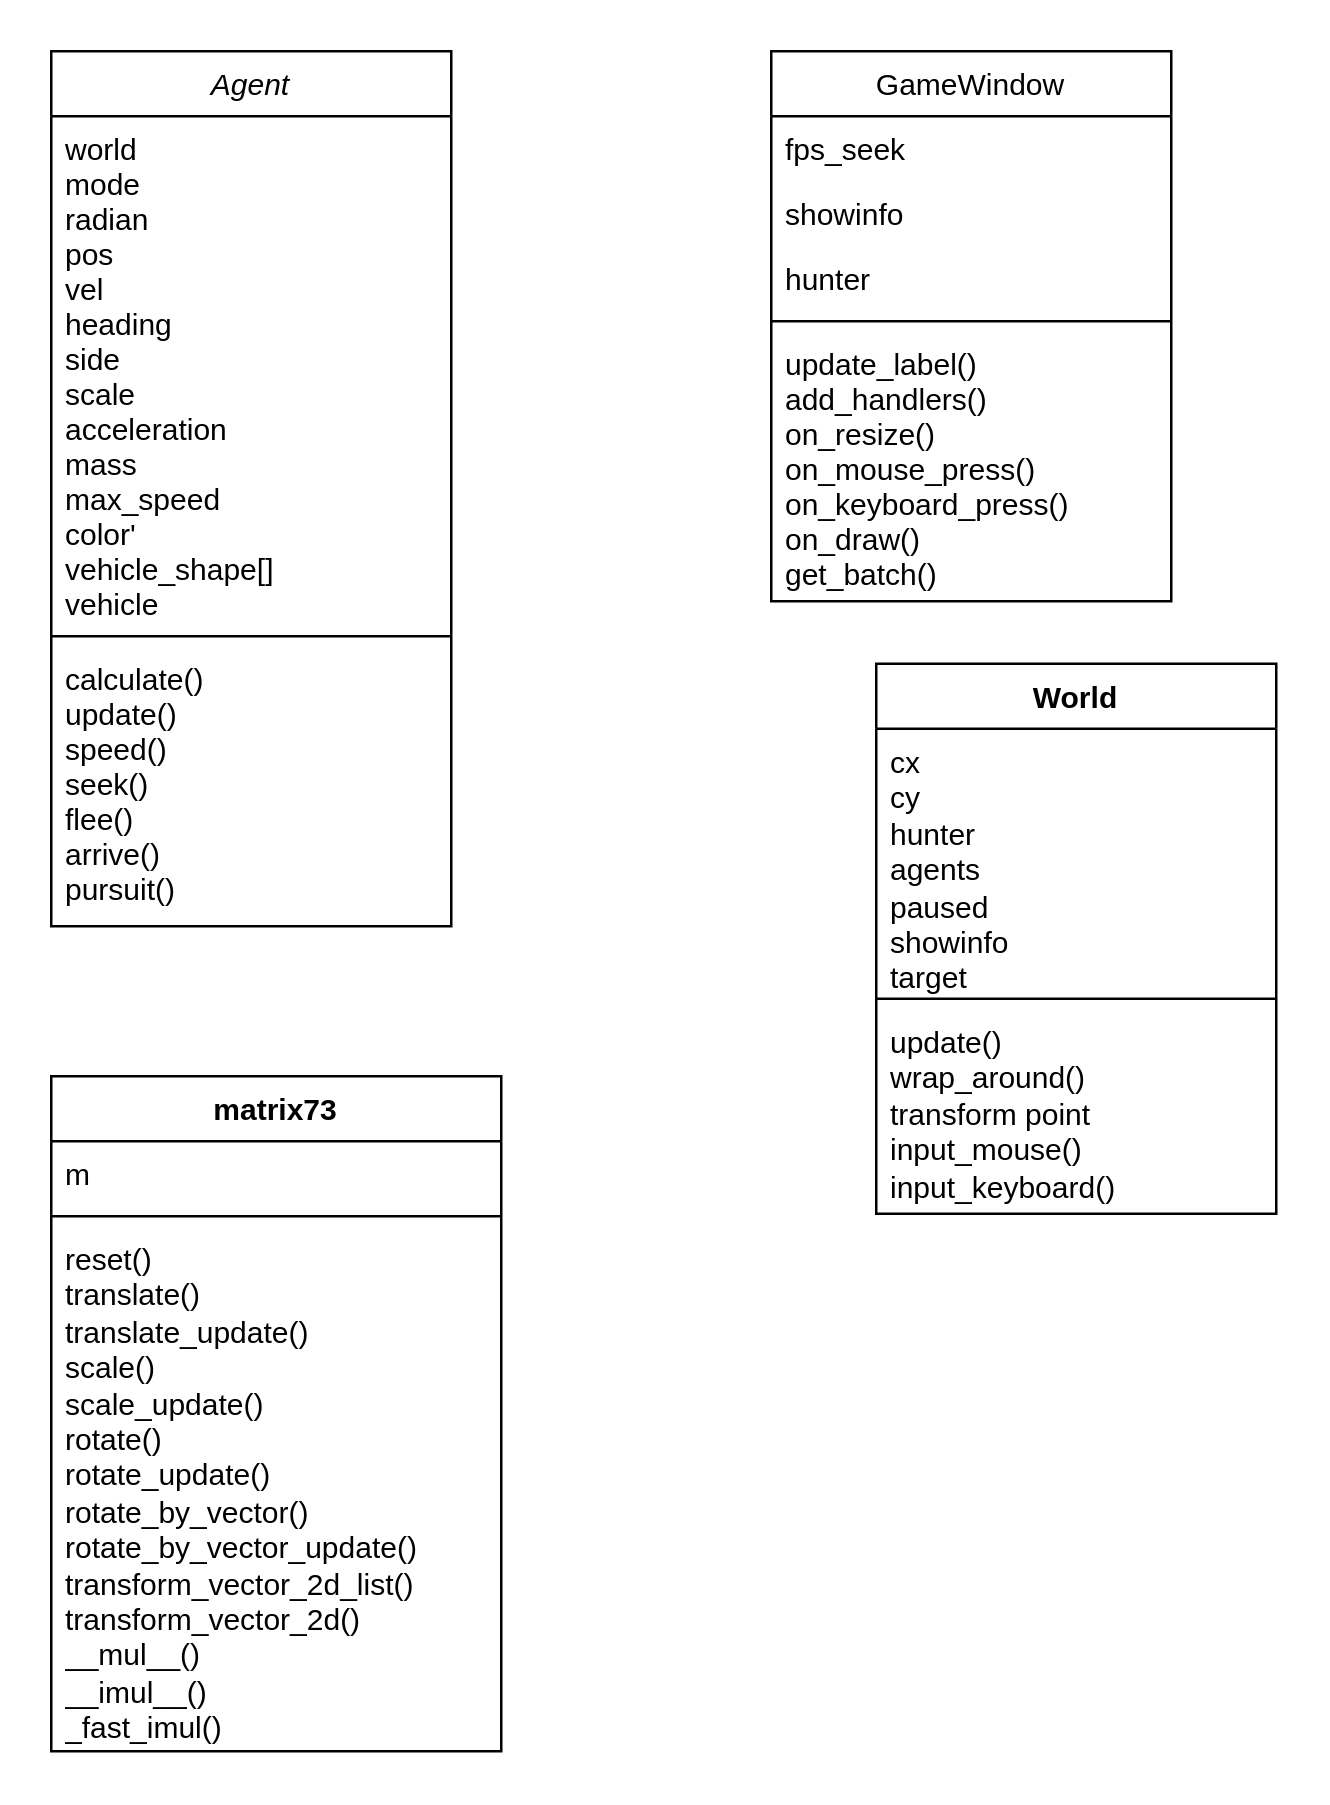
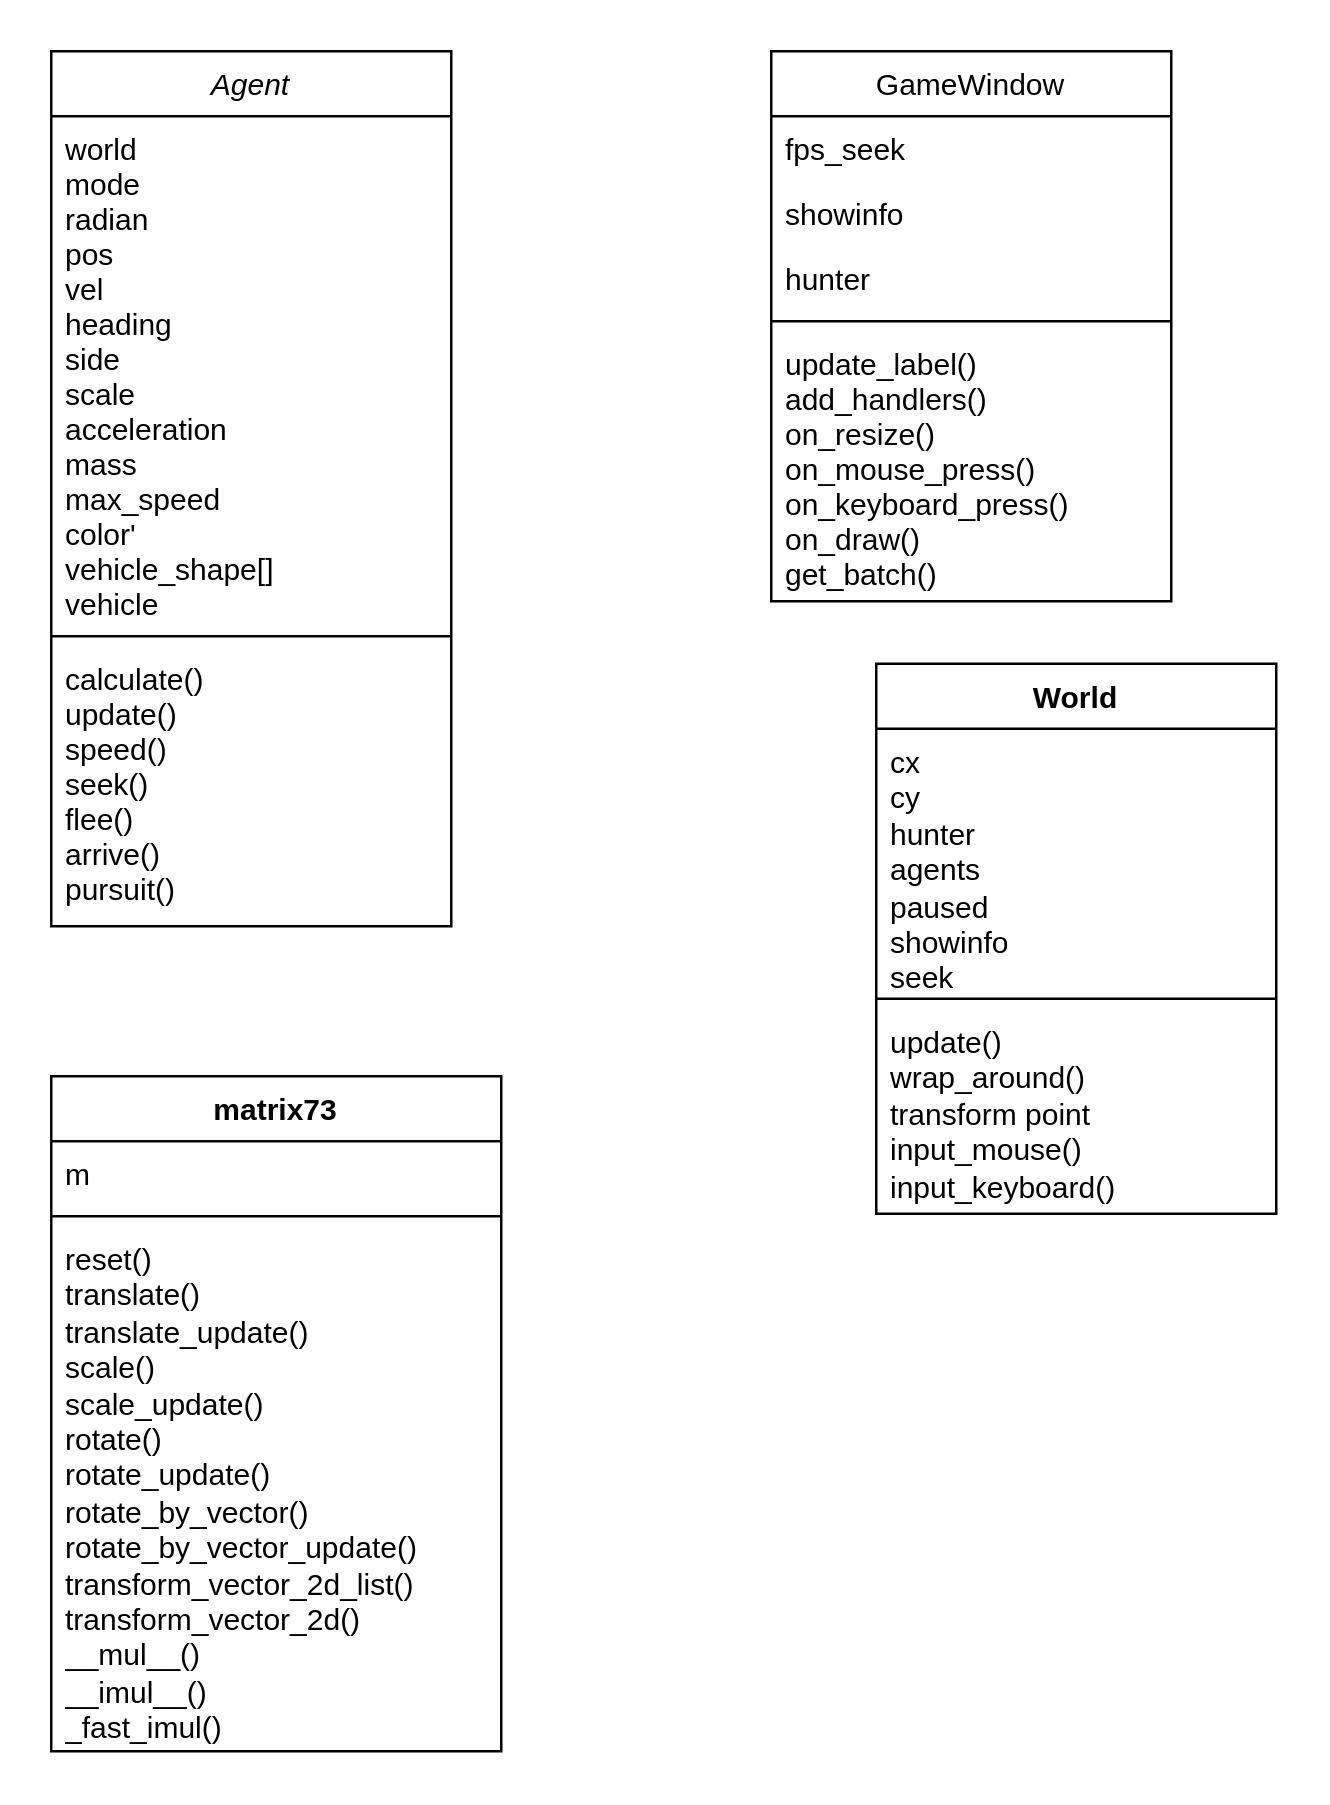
- <mxCell id="13" value="cx&lt;div&gt;cy&lt;/div&gt;&lt;div&gt;hunter&lt;/div&gt;&lt;div&gt;agents&lt;/div&gt;&lt;div&gt;paused&lt;/div&gt;&lt;div&gt;showinfo&lt;/div&gt;&lt;div&gt;target&lt;/div&gt;" style="text;strokeColor=none;fillColor=none;align=left;verticalAlign=top;spacingLeft=4;spacingRight=4;overflow=hidden;rotatable=0;points=[[0,0.5],[1,0.5]];portConstraint=eastwest;whiteSpace=wrap;html=1;" vertex="1" parent="12"><mxGeometry y="26" width="160" height="104" as="geometry" /></mxCell>
+ <mxCell id="13" value="cx&lt;div&gt;cy&lt;/div&gt;&lt;div&gt;hunter&lt;/div&gt;&lt;div&gt;agents&lt;/div&gt;&lt;div&gt;paused&lt;/div&gt;&lt;div&gt;showinfo&lt;/div&gt;&lt;div&gt;seek&lt;/div&gt;" style="text;strokeColor=none;fillColor=none;align=left;verticalAlign=top;spacingLeft=4;spacingRight=4;overflow=hidden;rotatable=0;points=[[0,0.5],[1,0.5]];portConstraint=eastwest;whiteSpace=wrap;html=1;" vertex="1" parent="12"><mxGeometry y="26" width="160" height="104" as="geometry" /></mxCell>
